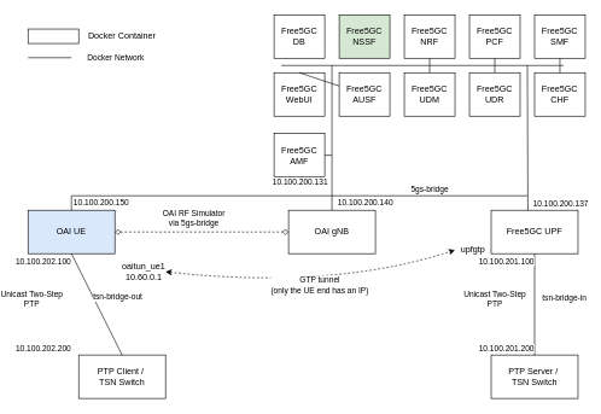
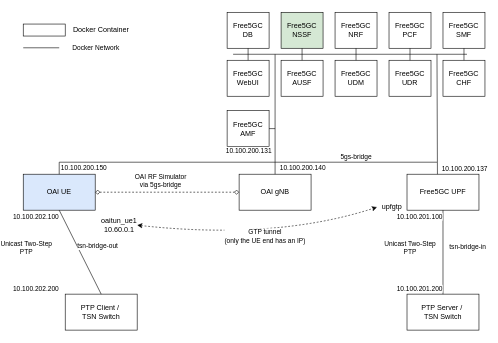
+ <mxCell id="30" value="" style="endArrow=none;html=1;rounded=0;entryX=0.5;entryY=1;entryDx=0;entryDy=0;exitX=0.5;exitY=0;exitDx=0;exitDy=0;" parent="1" source="15" target="16" edge="1"><mxGeometry width="50" height="50" relative="1" as="geometry"><mxPoint x="385" y="110" as="sourcePoint" /><mxPoint x="385" y="90" as="targetPoint" /></mxGeometry></mxCell>
- <mxCell id="29" value="" style="endArrow=none;html=1;rounded=0;exitX=0.5;exitY=0;exitDx=0;exitDy=0;" parent="1" source="12" target="15" edge="1"><mxGeometry width="50" height="50" relative="1" as="geometry"><mxPoint x="390" y="90" as="sourcePoint" /><mxPoint x="410" y="100" as="targetPoint" /></mxGeometry></mxCell>
+ <mxCell id="29" value="" style="endArrow=none;html=1;rounded=0;entryX=0.5;entryY=1;entryDx=0;entryDy=0;exitX=0.5;exitY=0;exitDx=0;exitDy=0;" parent="1" source="12" target="22" edge="1"><mxGeometry width="50" height="50" relative="1" as="geometry"><mxPoint x="390" y="90" as="sourcePoint" /><mxPoint x="410" y="100" as="targetPoint" /></mxGeometry></mxCell>
